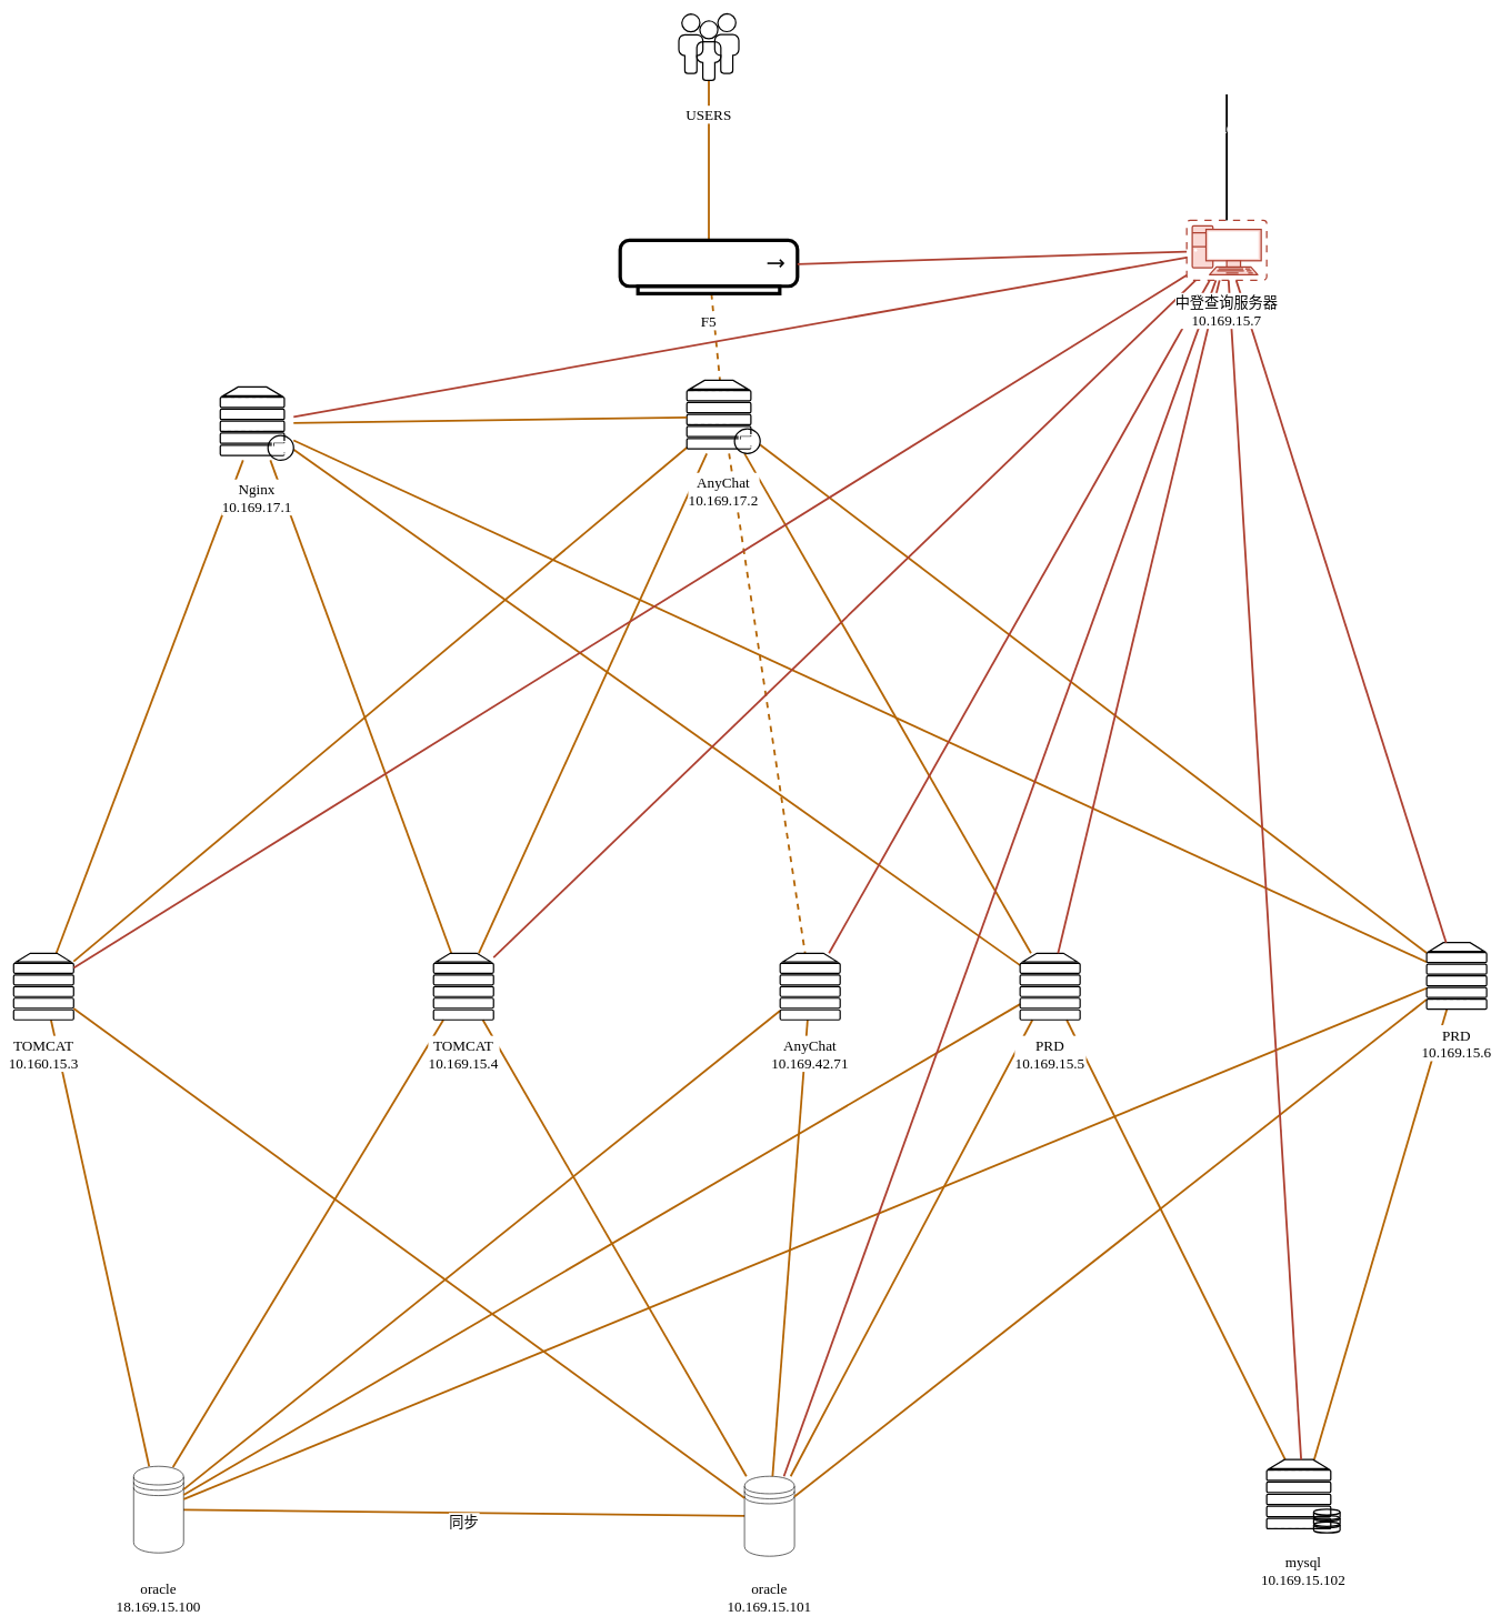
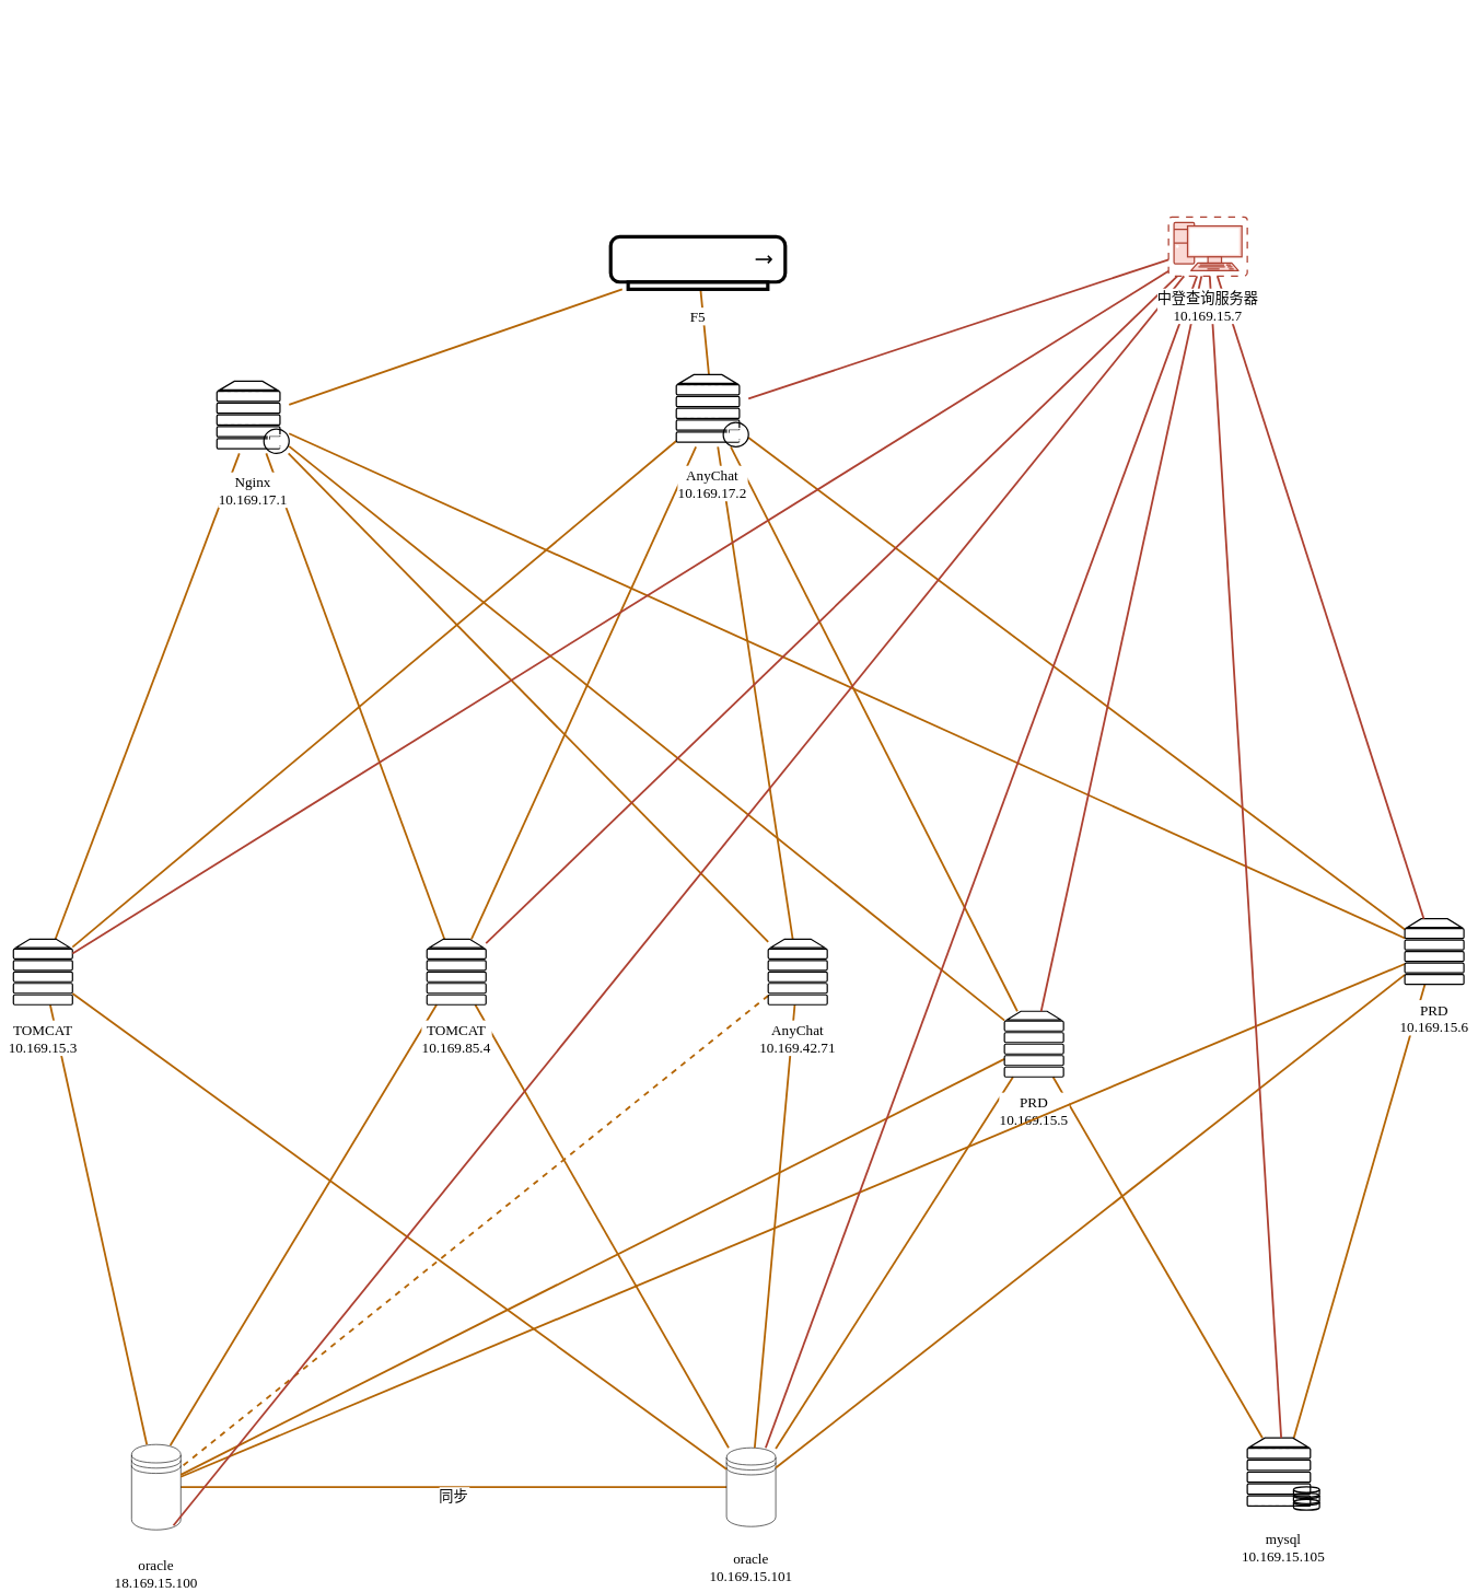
- <mxCell id="6" value="USERS" style="verticalAlign=middle;verticalLabelPosition=bottom;labelPosition=center;align=center;outlineConnect=0;fillColor=none;gradientDirection=north;strokeWidth=2;shape=mxgraph.networks.users;labelBackgroundColor=default;fontFamily=Tahoma;fontSize=22;" vertex="1" parent="1"><mxGeometry x="1018" y="20" width="90" height="100" as="geometry" /></mxCell>
- <mxCell id="53" value="ad" style="fontColor=#FFFFFF;verticalAlign=middle;verticalLabelPosition=bottom;labelPosition=center;align=center;outlineConnect=0;fillColor=none;strokeColor=#FFFFFF;gradientColor=none;gradientDirection=north;strokeWidth=2;shape=mxgraph.networks.user_male;fontSize=22;" vertex="1" parent="1"><mxGeometry x="1820" y="40" width="40" height="100" as="geometry" /></mxCell>
- <mxCell id="52" style="edgeStyle=none;orthogonalLoop=1;jettySize=auto;fontSize=22;fontColor=#FFFFFF;startArrow=none;startFill=0;endArrow=none;endFill=0;strokeWidth=3;" edge="1" parent="1" source="53" target="51"><mxGeometry relative="1" as="geometry" /></mxCell>
- <mxCell id="5" style="orthogonalLoop=1;jettySize=auto;fillColor=#fad7ac;fontColor=default;labelBackgroundColor=default;fontFamily=Tahoma;fontSize=22;verticalAlign=middle;startArrow=none;startFill=0;strokeWidth=3;endArrow=none;endFill=0;strokeColor=#b46504;" edge="1" parent="1" source="6" target="9"><mxGeometry relative="1" as="geometry" /></mxCell>
- <mxCell id="47" style="edgeStyle=none;orthogonalLoop=1;jettySize=auto;labelBackgroundColor=default;fontFamily=Tahoma;fontColor=default;fontSize=22;verticalAlign=middle;endArrow=none;endFill=0;startArrow=none;startFill=0;strokeWidth=3;curved=1;fillColor=#fad9d5;strokeColor=#ae4132;" edge="1" parent="1" source="51" target="9"><mxGeometry relative="1" as="geometry" /></mxCell>
+ <mxCell id="47" style="edgeStyle=none;orthogonalLoop=1;jettySize=auto;labelBackgroundColor=default;fontFamily=Tahoma;fontColor=default;fontSize=22;verticalAlign=middle;endArrow=none;endFill=0;startArrow=none;startFill=0;strokeWidth=3;curved=1;fillColor=#fad9d5;strokeColor=#ae4132;" edge="1" parent="1" source="51" target="15"><mxGeometry relative="1" as="geometry" /></mxCell>
- <mxCell id="46" style="edgeStyle=none;orthogonalLoop=1;jettySize=auto;labelBackgroundColor=default;fontFamily=Tahoma;fontColor=default;fontSize=22;verticalAlign=middle;endArrow=none;endFill=0;startArrow=none;startFill=0;strokeWidth=3;curved=1;fillColor=#fad9d5;strokeColor=#ae4132;" edge="1" parent="1" source="51" target="22"><mxGeometry relative="1" as="geometry" /></mxCell>
+ <mxCell id="7" style="orthogonalLoop=1;jettySize=auto;fillColor=#fad7ac;fontColor=default;labelBackgroundColor=default;fontFamily=Tahoma;fontSize=22;verticalAlign=middle;startArrow=none;startFill=0;strokeWidth=3;endArrow=none;endFill=0;curved=1;strokeColor=#b46504;" edge="1" parent="1" source="9" target="22"><mxGeometry relative="1" as="geometry" /></mxCell>
- <mxCell id="8" style="edgeStyle=none;orthogonalLoop=1;jettySize=auto;fillColor=#fad7ac;fontColor=default;labelBackgroundColor=default;fontFamily=Tahoma;fontSize=22;verticalAlign=middle;startArrow=none;startFill=0;strokeWidth=3;endArrow=none;endFill=0;curved=1;strokeColor=#b46504;dashed=1;" edge="1" parent="1" source="9" target="15"><mxGeometry relative="1" as="geometry" /></mxCell>
+ <mxCell id="8" style="edgeStyle=none;orthogonalLoop=1;jettySize=auto;fillColor=#fad7ac;fontColor=default;labelBackgroundColor=default;fontFamily=Tahoma;fontSize=22;verticalAlign=middle;startArrow=none;startFill=0;strokeWidth=3;endArrow=none;endFill=0;curved=1;strokeColor=#b46504;" edge="1" parent="1" source="9" target="15"><mxGeometry relative="1" as="geometry" /></mxCell>
- <mxCell id="21" style="edgeStyle=none;orthogonalLoop=1;jettySize=auto;labelBackgroundColor=default;fontFamily=Tahoma;fontColor=default;endArrow=none;endFill=0;fontSize=22;verticalAlign=middle;startArrow=none;startFill=0;strokeWidth=3;curved=1;fillColor=#fad7ac;strokeColor=#b46504;" edge="1" parent="1" source="22" target="15"><mxGeometry relative="1" as="geometry" /></mxCell>
- <mxCell id="14" style="edgeStyle=none;orthogonalLoop=1;jettySize=auto;fillColor=#fad7ac;fontColor=default;labelBackgroundColor=default;fontFamily=Tahoma;fontSize=22;verticalAlign=middle;startArrow=none;startFill=0;strokeWidth=3;endArrow=none;endFill=0;curved=1;strokeColor=#b46504;dashed=1;" edge="1" parent="1" source="15" target="39"><mxGeometry relative="1" as="geometry" /></mxCell>
+ <mxCell id="14" style="edgeStyle=none;orthogonalLoop=1;jettySize=auto;fillColor=#fad7ac;fontColor=default;labelBackgroundColor=default;fontFamily=Tahoma;fontSize=22;verticalAlign=middle;startArrow=none;startFill=0;strokeWidth=3;endArrow=none;endFill=0;curved=1;strokeColor=#b46504;" edge="1" parent="1" source="15" target="39"><mxGeometry relative="1" as="geometry" /></mxCell>
+ <mxCell id="20" style="edgeStyle=none;orthogonalLoop=1;jettySize=auto;fillColor=#fad7ac;fontColor=default;labelBackgroundColor=default;fontFamily=Tahoma;fontSize=22;verticalAlign=middle;startArrow=none;startFill=0;strokeWidth=3;endArrow=none;endFill=0;curved=1;strokeColor=#b46504;" edge="1" parent="1" source="22" target="39"><mxGeometry relative="1" as="geometry" /></mxCell>
- <mxCell id="41" style="edgeStyle=none;orthogonalLoop=1;jettySize=auto;labelBackgroundColor=default;fontFamily=Tahoma;fontColor=default;fillColor=#fad9d5;fontSize=22;verticalAlign=middle;endArrow=none;endFill=0;startArrow=none;startFill=0;strokeWidth=3;curved=1;strokeColor=#ae4132;" edge="1" parent="1" source="51" target="39"><mxGeometry relative="1" as="geometry" /></mxCell>
- <mxCell id="36" value="PRD&#10;10.169.15.6" style="verticalAlign=middle;verticalLabelPosition=bottom;labelPosition=center;align=center;outlineConnect=0;fillColor=none;gradientDirection=north;strokeWidth=2;shape=mxgraph.networks.server;labelBackgroundColor=default;fontFamily=Tahoma;fontSize=22;" vertex="1" parent="1"><mxGeometry x="2140" y="1414" width="90" height="100" as="geometry" /></mxCell>
+ <mxCell id="36" value="PRD&#10;10.169.15.6" style="verticalAlign=middle;verticalLabelPosition=bottom;labelPosition=center;align=center;outlineConnect=0;fillColor=none;gradientDirection=north;strokeWidth=2;shape=mxgraph.networks.server;labelBackgroundColor=default;fontFamily=Tahoma;fontSize=22;" vertex="1" parent="1"><mxGeometry x="2140" y="1399" width="90" height="100" as="geometry" /></mxCell>
- <mxCell id="32" value="PRD&#10;10.169.15.5" style="verticalAlign=middle;verticalLabelPosition=bottom;labelPosition=center;align=center;outlineConnect=0;fillColor=none;gradientDirection=north;strokeWidth=2;shape=mxgraph.networks.server;labelBackgroundColor=default;fontFamily=Tahoma;fontSize=22;" vertex="1" parent="1"><mxGeometry x="1530" y="1430" width="90" height="100" as="geometry" /></mxCell>
+ <mxCell id="32" value="PRD&#10;10.169.15.5" style="verticalAlign=middle;verticalLabelPosition=bottom;labelPosition=center;align=center;outlineConnect=0;fillColor=none;gradientDirection=north;strokeWidth=2;shape=mxgraph.networks.server;labelBackgroundColor=default;fontFamily=Tahoma;fontSize=22;" vertex="1" parent="1"><mxGeometry x="1530" y="1540" width="90" height="100" as="geometry" /></mxCell>
- <mxCell id="25" value="TOMCAT&#10;10.160.15.3" style="verticalAlign=middle;verticalLabelPosition=bottom;labelPosition=center;align=center;outlineConnect=0;fillColor=none;gradientDirection=north;strokeWidth=2;shape=mxgraph.networks.server;labelBackgroundColor=default;fontFamily=Tahoma;fontSize=22;" vertex="1" parent="1"><mxGeometry x="20" y="1430" width="90" height="100" as="geometry" /></mxCell>
+ <mxCell id="25" value="TOMCAT&#10;10.169.15.3" style="verticalAlign=middle;verticalLabelPosition=bottom;labelPosition=center;align=center;outlineConnect=0;fillColor=none;gradientDirection=north;strokeWidth=2;shape=mxgraph.networks.server;labelBackgroundColor=default;fontFamily=Tahoma;fontSize=22;" vertex="1" parent="1"><mxGeometry x="20" y="1430" width="90" height="100" as="geometry" /></mxCell>
- <mxCell id="28" value="TOMCAT&#10;10.169.15.4" style="verticalAlign=middle;verticalLabelPosition=bottom;labelPosition=center;align=center;outlineConnect=0;fillColor=none;gradientDirection=north;strokeWidth=2;shape=mxgraph.networks.server;labelBackgroundColor=default;fontFamily=Tahoma;fontSize=22;" vertex="1" parent="1"><mxGeometry x="650" y="1430" width="90" height="100" as="geometry" /></mxCell>
+ <mxCell id="28" value="TOMCAT&#10;10.169.85.4" style="verticalAlign=middle;verticalLabelPosition=bottom;labelPosition=center;align=center;outlineConnect=0;fillColor=none;gradientDirection=north;strokeWidth=2;shape=mxgraph.networks.server;labelBackgroundColor=default;fontFamily=Tahoma;fontSize=22;" vertex="1" parent="1"><mxGeometry x="650" y="1430" width="90" height="100" as="geometry" /></mxCell>
+ <mxCell id="48" style="edgeStyle=none;orthogonalLoop=1;jettySize=auto;entryX=0.85;entryY=0.95;entryDx=0;entryDy=0;entryPerimeter=0;startArrow=none;startFill=0;endArrow=none;endFill=0;strokeWidth=3;fillColor=#fad9d5;strokeColor=#ae4132;" edge="1" parent="1" source="51" target="3"><mxGeometry relative="1" as="geometry" /></mxCell>
- <mxCell id="37" style="edgeStyle=none;orthogonalLoop=1;jettySize=auto;labelBackgroundColor=default;fontFamily=Tahoma;fontColor=default;fillColor=#fad7ac;fontSize=22;verticalAlign=middle;startArrow=none;startFill=0;strokeWidth=3;endArrow=none;endFill=0;curved=1;strokeColor=#b46504;" edge="1" parent="1" source="39" target="3"><mxGeometry relative="1" as="geometry" /></mxCell>
+ <mxCell id="37" style="edgeStyle=none;orthogonalLoop=1;jettySize=auto;labelBackgroundColor=default;fontFamily=Tahoma;fontColor=default;fillColor=#fad7ac;fontSize=22;verticalAlign=middle;startArrow=none;startFill=0;strokeWidth=3;endArrow=none;endFill=0;curved=1;strokeColor=#b46504;dashed=1;" edge="1" parent="1" source="39" target="3"><mxGeometry relative="1" as="geometry" /></mxCell>
- <mxCell id="4" value="oracle&#10;10.169.15.101" style="shape=datastore;fillColor=none;spacingBottom=0;verticalAlign=middle;labelBackgroundColor=default;fontFamily=Tahoma;fontSize=22;labelPosition=center;verticalLabelPosition=bottom;align=center;" vertex="1" parent="1"><mxGeometry x="1116.5" y="2215" width="75" height="120" as="geometry" /></mxCell>
+ <mxCell id="4" value="oracle&#10;10.169.15.101" style="shape=datastore;fillColor=none;spacingBottom=0;verticalAlign=middle;labelBackgroundColor=default;fontFamily=Tahoma;fontSize=22;labelPosition=center;verticalLabelPosition=bottom;align=center;" vertex="1" parent="1"><mxGeometry x="1106.5" y="2205" width="75" height="120" as="geometry" /></mxCell>
- <mxCell id="40" value="mysql&#10;10.169.15.102" style="verticalAlign=middle;verticalLabelPosition=bottom;labelPosition=center;align=center;outlineConnect=0;fillColor=none;gradientDirection=north;strokeWidth=2;shape=mxgraph.networks.server_storage;labelBackgroundColor=default;fontFamily=Tahoma;fontSize=22;" vertex="1" parent="1"><mxGeometry x="1900" y="2190" width="110" height="110" as="geometry" /></mxCell>
+ <mxCell id="40" value="mysql&#10;10.169.15.105" style="verticalAlign=middle;verticalLabelPosition=bottom;labelPosition=center;align=center;outlineConnect=0;fillColor=none;gradientDirection=north;strokeWidth=2;shape=mxgraph.networks.server_storage;labelBackgroundColor=default;fontFamily=Tahoma;fontSize=22;" vertex="1" parent="1"><mxGeometry x="1900" y="2190" width="110" height="110" as="geometry" /></mxCell>
